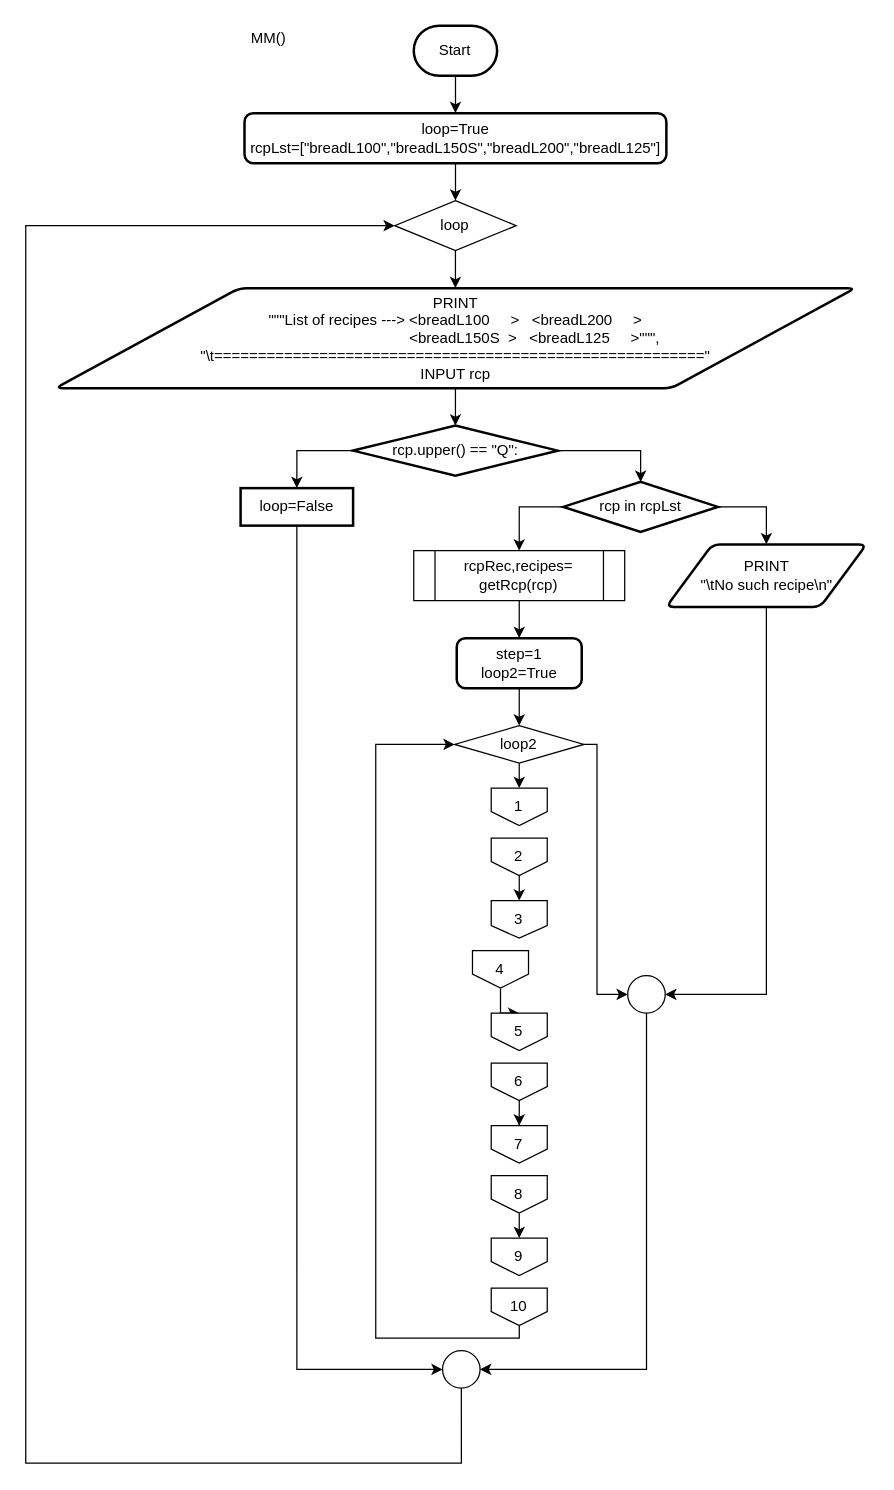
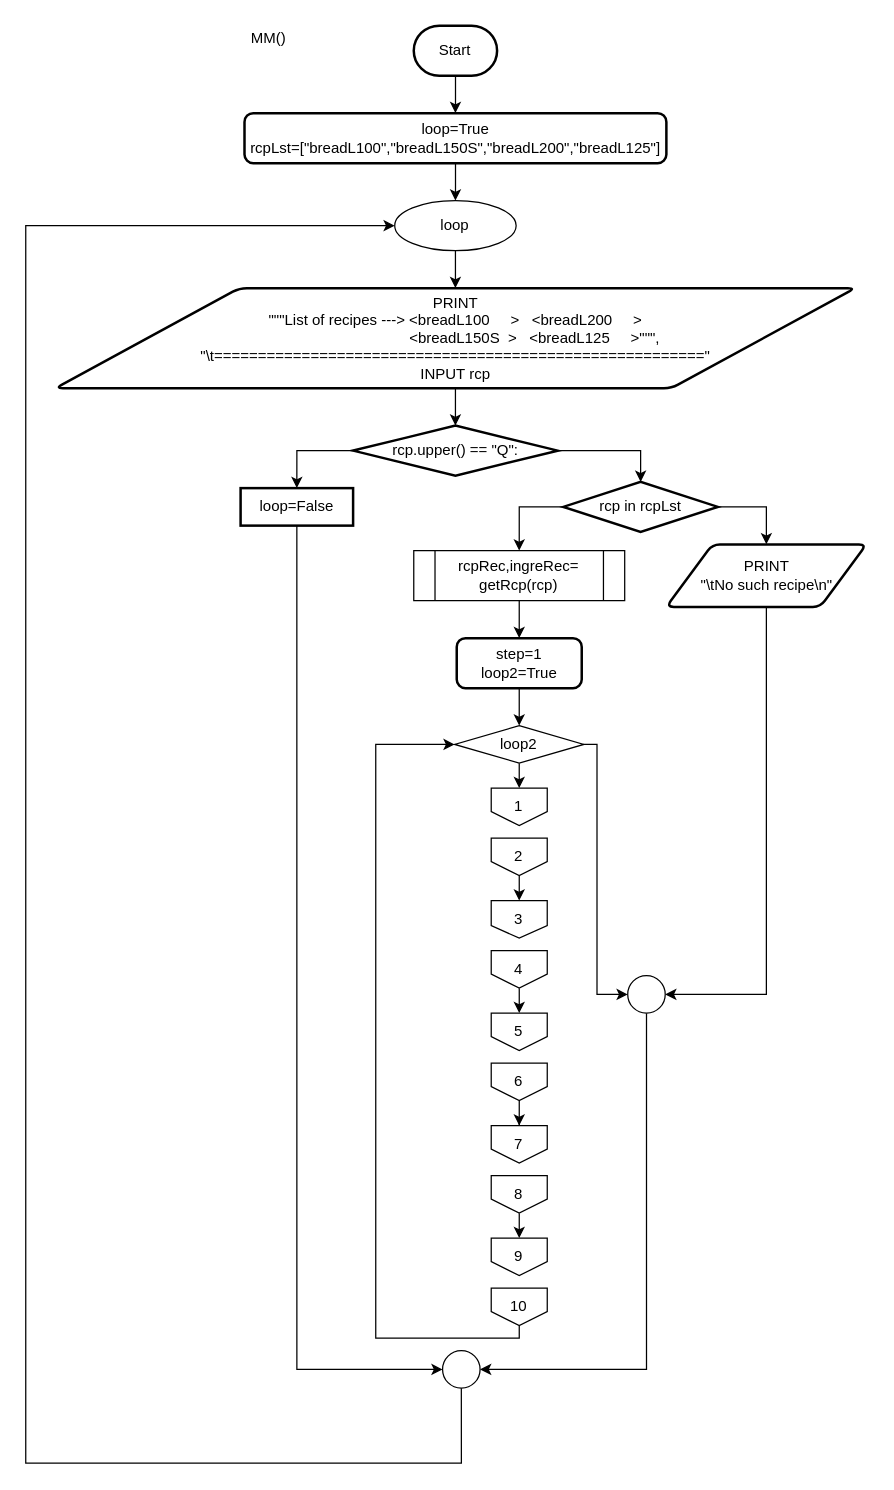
- <mxCell id="8" value="loop" style="rhombus;whiteSpace=wrap;html=1;" parent="1" vertex="1"><mxGeometry x="315.18" y="160" width="97.14" height="40" as="geometry" /></mxCell>
+ <mxCell id="8" value="loop" style="ellipse;whiteSpace=wrap;html=1;" parent="1" vertex="1"><mxGeometry x="315.18" y="160" width="97.14" height="40" as="geometry" /></mxCell>
- <mxCell id="20" value="rcpRec,recipes=&lt;br&gt;getRcp(rcp)" style="shape=process;whiteSpace=wrap;html=1;backgroundOutline=1;" parent="1" vertex="1"><mxGeometry x="330.41" y="440" width="168.75" height="40" as="geometry" /></mxCell>
+ <mxCell id="20" value="rcpRec,ingreRec=&lt;br&gt;getRcp(rcp)" style="shape=process;whiteSpace=wrap;html=1;backgroundOutline=1;" parent="1" vertex="1"><mxGeometry x="330.41" y="440" width="168.75" height="40" as="geometry" /></mxCell>
- <mxCell id="37" value="4" style="shape=offPageConnector;whiteSpace=wrap;html=1;" parent="1" vertex="1"><mxGeometry x="377.38" y="760" width="44.82" height="30" as="geometry" /></mxCell>
+ <mxCell id="37" value="4" style="shape=offPageConnector;whiteSpace=wrap;html=1;" parent="1" vertex="1"><mxGeometry x="392.38" y="760" width="44.82" height="30" as="geometry" /></mxCell>
